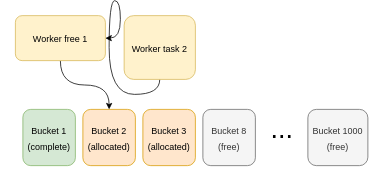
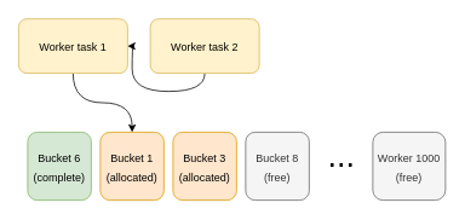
- <mxCell id="9" value="&lt;font style=&quot;font-size: 12px&quot;&gt;Worker free 1&lt;/font&gt;" style="rounded=1;whiteSpace=wrap;html=1;fontSize=18;fillColor=#fff2cc;strokeColor=#d6b656;" vertex="1" parent="1"><mxGeometry x="20" y="20" width="120" height="60" as="geometry" /></mxCell>
+ <mxCell id="9" value="&lt;font style=&quot;font-size: 12px&quot;&gt;Worker task 1&lt;/font&gt;" style="rounded=1;whiteSpace=wrap;html=1;fontSize=18;fillColor=#fff2cc;strokeColor=#d6b656;" vertex="1" parent="1"><mxGeometry x="20" y="20" width="120" height="60" as="geometry" /></mxCell>
- <mxCell id="11" value="&lt;font style=&quot;font-size: 12px&quot;&gt;Worker task 2&lt;/font&gt;" style="rounded=1;whiteSpace=wrap;html=1;fontSize=18;fillColor=#fff2cc;strokeColor=#d6b656;" vertex="1" parent="1"><mxGeometry x="165" y="20" width="95" height="85" as="geometry" /></mxCell>
+ <mxCell id="11" value="&lt;font style=&quot;font-size: 12px&quot;&gt;Worker task 2&lt;/font&gt;" style="rounded=1;whiteSpace=wrap;html=1;fontSize=18;fillColor=#fff2cc;strokeColor=#d6b656;" vertex="1" parent="1"><mxGeometry x="165" y="20" width="120" height="60" as="geometry" /></mxCell>
- <mxCell id="2" value="&lt;font style=&quot;font-size: 12px&quot;&gt;Bucket 1&lt;br&gt;(complete)&lt;/font&gt;" style="rounded=1;whiteSpace=wrap;html=1;fontSize=18;labelPosition=center;verticalLabelPosition=middle;align=center;verticalAlign=middle;fillColor=#d5e8d4;strokeColor=#82b366;" vertex="1" parent="1"><mxGeometry x="30" y="145" width="70" height="75" as="geometry" /></mxCell>
+ <mxCell id="2" value="&lt;font style=&quot;font-size: 12px&quot;&gt;Bucket 6&lt;br&gt;(complete)&lt;/font&gt;" style="rounded=1;whiteSpace=wrap;html=1;fontSize=18;labelPosition=center;verticalLabelPosition=middle;align=center;verticalAlign=middle;fillColor=#d5e8d4;strokeColor=#82b366;" vertex="1" parent="1"><mxGeometry x="30" y="145" width="70" height="75" as="geometry" /></mxCell>
- <mxCell id="3" value="&lt;font style=&quot;font-size: 12px&quot;&gt;Bucket 2 (allocated)&lt;/font&gt;" style="rounded=1;whiteSpace=wrap;html=1;fontSize=18;labelPosition=center;verticalLabelPosition=middle;align=center;verticalAlign=middle;fillColor=#ffe6cc;strokeColor=#d79b00;" vertex="1" parent="1"><mxGeometry x="110" y="145" width="70" height="75" as="geometry" /></mxCell>
+ <mxCell id="3" value="&lt;font style=&quot;font-size: 12px&quot;&gt;Bucket 1 (allocated)&lt;/font&gt;" style="rounded=1;whiteSpace=wrap;html=1;fontSize=18;labelPosition=center;verticalLabelPosition=middle;align=center;verticalAlign=middle;fillColor=#ffe6cc;strokeColor=#d79b00;" vertex="1" parent="1"><mxGeometry x="110" y="145" width="70" height="75" as="geometry" /></mxCell>
- <mxCell id="6" value="&lt;font style=&quot;font-size: 12px&quot;&gt;Bucket 1000 (free)&lt;/font&gt;" style="rounded=1;whiteSpace=wrap;html=1;fontSize=18;labelPosition=center;verticalLabelPosition=middle;align=center;verticalAlign=middle;fillColor=#f5f5f5;strokeColor=#666666;fontColor=#333333;" vertex="1" parent="1"><mxGeometry x="410" y="145" width="80" height="75" as="geometry" /></mxCell>
+ <mxCell id="6" value="&lt;font style=&quot;font-size: 12px&quot;&gt;Worker 1000 (free)&lt;/font&gt;" style="rounded=1;whiteSpace=wrap;html=1;fontSize=18;labelPosition=center;verticalLabelPosition=middle;align=center;verticalAlign=middle;fillColor=#f5f5f5;strokeColor=#666666;fontColor=#333333;" vertex="1" parent="1"><mxGeometry x="410" y="145" width="80" height="75" as="geometry" /></mxCell>
